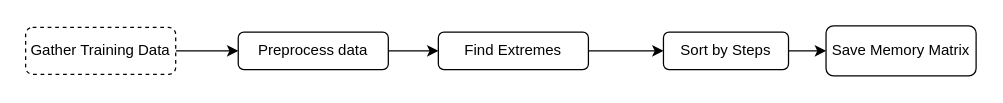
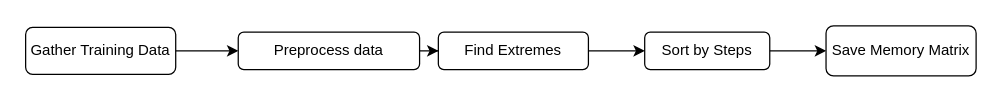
- <mxCell id="3" value="Gather Training Data" style="rounded=1;whiteSpace=wrap;html=1;fontSize=12;glass=0;strokeWidth=1;shadow=0;dashed=1;" parent="1" vertex="1"><mxGeometry x="20" y="21.25" width="120" height="37.5" as="geometry" /></mxCell>
+ <mxCell id="3" value="Gather Training Data" style="rounded=1;whiteSpace=wrap;html=1;fontSize=12;glass=0;strokeWidth=1;shadow=0;" parent="1" vertex="1"><mxGeometry x="20" y="21.25" width="120" height="37.5" as="geometry" /></mxCell>
- <mxCell id="5" value="Preprocess data" style="rounded=1;whiteSpace=wrap;html=1;" parent="1" vertex="1"><mxGeometry x="190" y="25" width="120" height="30" as="geometry" /></mxCell>
+ <mxCell id="5" value="Preprocess data" style="rounded=1;whiteSpace=wrap;html=1;" parent="1" vertex="1"><mxGeometry x="190" y="25" width="145" height="30" as="geometry" /></mxCell>
- <mxCell id="7" value="Sort by Steps" style="rounded=1;whiteSpace=wrap;html=1;" parent="1" vertex="1"><mxGeometry x="530" y="25" width="100" height="30" as="geometry" /></mxCell>
+ <mxCell id="7" value="Sort by Steps" style="rounded=1;whiteSpace=wrap;html=1;" parent="1" vertex="1"><mxGeometry x="515" y="25" width="100" height="30" as="geometry" /></mxCell>
